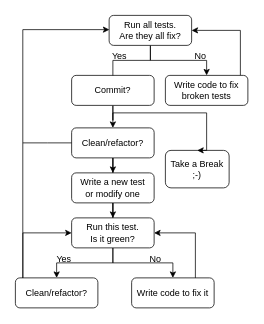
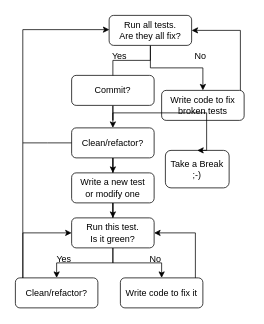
- <mxCell id="6" value="Write code to fix broken tests" style="rounded=1;whiteSpace=wrap;html=1;" parent="1" vertex="1"><mxGeometry x="220" y="100" width="110" height="40" as="geometry" /></mxCell>
+ <mxCell id="6" value="Write code to fix broken tests" style="rounded=1;whiteSpace=wrap;html=1;" parent="1" vertex="1"><mxGeometry x="215" y="120" width="110" height="40" as="geometry" /></mxCell>
- <mxCell id="18" value="Write code to fix it" style="rounded=1;whiteSpace=wrap;html=1;" parent="1" vertex="1"><mxGeometry x="175" y="370" width="110" height="40" as="geometry" /></mxCell>
+ <mxCell id="18" value="Write code to fix it" style="rounded=1;whiteSpace=wrap;html=1;" parent="1" vertex="1"><mxGeometry x="160" y="370" width="110" height="40" as="geometry" /></mxCell>
